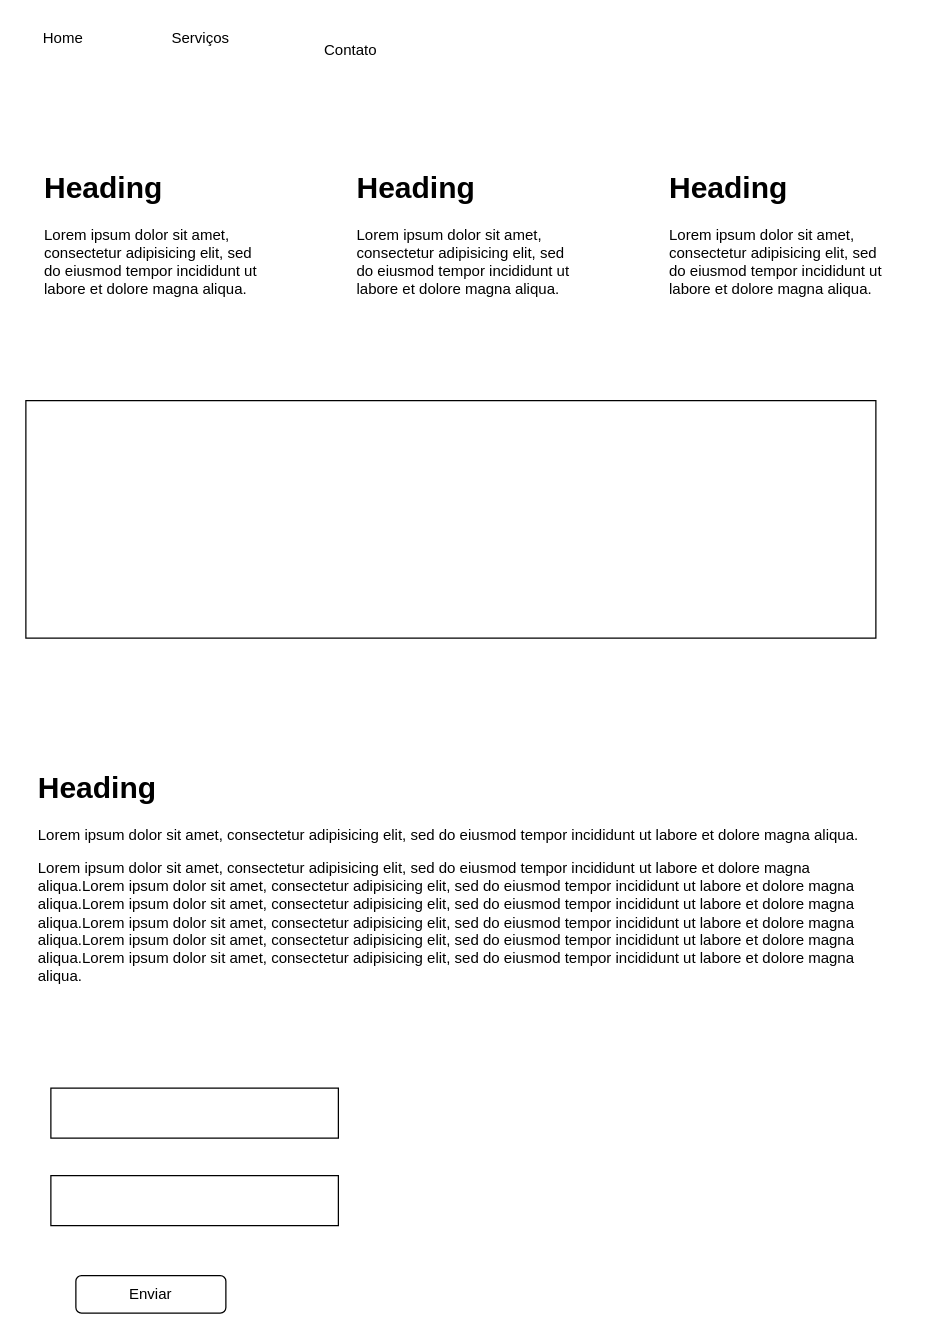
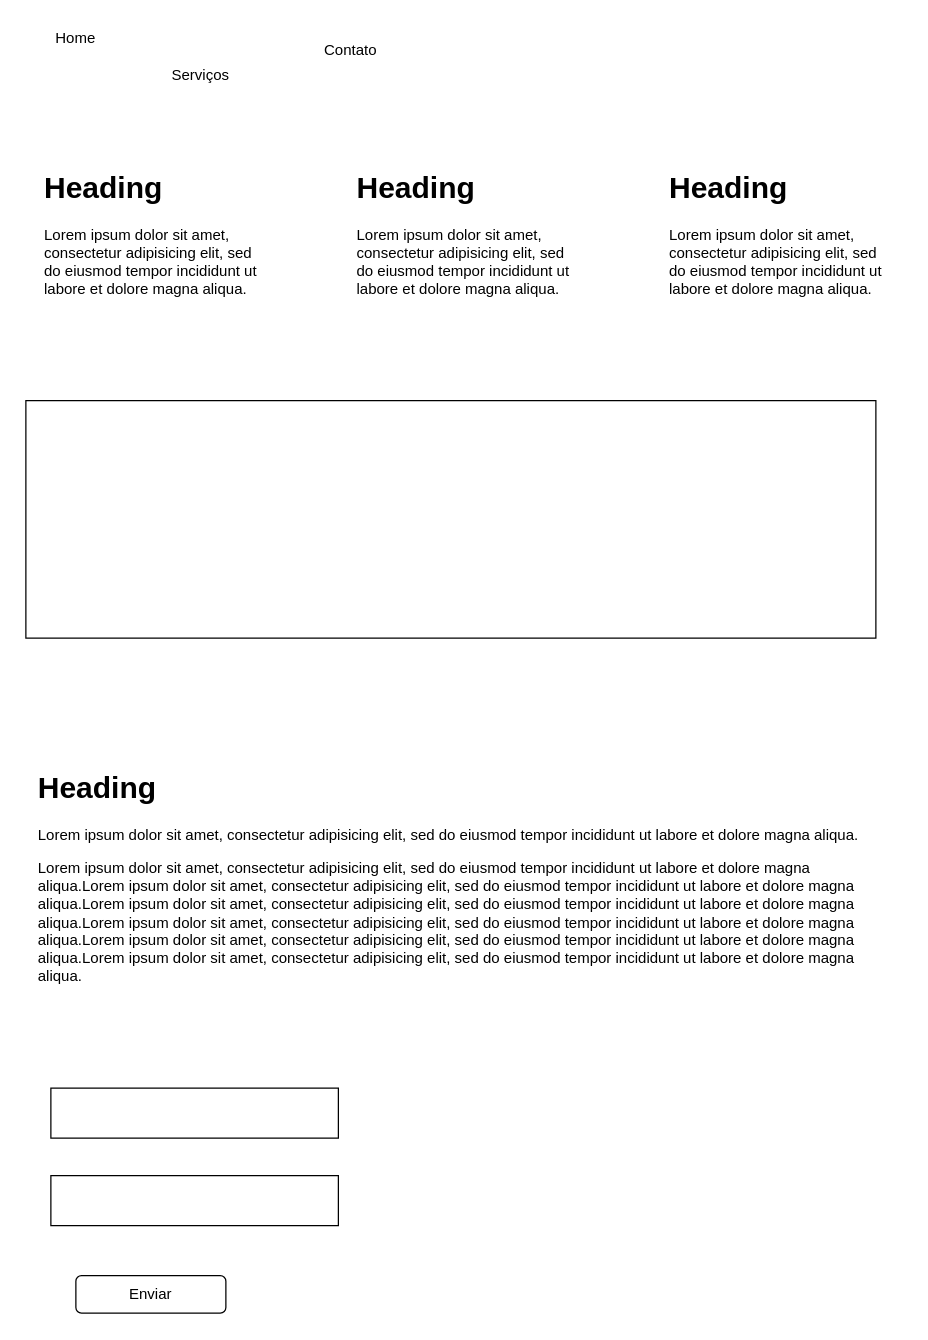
- <mxCell id="3" value="Home" style="text;html=1;strokeColor=none;fillColor=none;align=center;verticalAlign=middle;whiteSpace=wrap;rounded=0;" vertex="1" parent="1"><mxGeometry x="30" y="20" width="40" height="20" as="geometry" /></mxCell>
+ <mxCell id="3" value="Home" style="text;html=1;strokeColor=none;fillColor=none;align=center;verticalAlign=middle;whiteSpace=wrap;rounded=0;" vertex="1" parent="1"><mxGeometry x="40" y="20" width="40" height="20" as="geometry" /></mxCell>
- <mxCell id="2" value="Serviços" style="text;html=1;strokeColor=none;fillColor=none;align=center;verticalAlign=middle;whiteSpace=wrap;rounded=0;" vertex="1" parent="1"><mxGeometry x="140" y="20" width="40" height="20" as="geometry" /></mxCell>
+ <mxCell id="2" value="Serviços" style="text;html=1;strokeColor=none;fillColor=none;align=center;verticalAlign=middle;whiteSpace=wrap;rounded=0;" vertex="1" parent="1"><mxGeometry x="140" y="50" width="40" height="20" as="geometry" /></mxCell>
